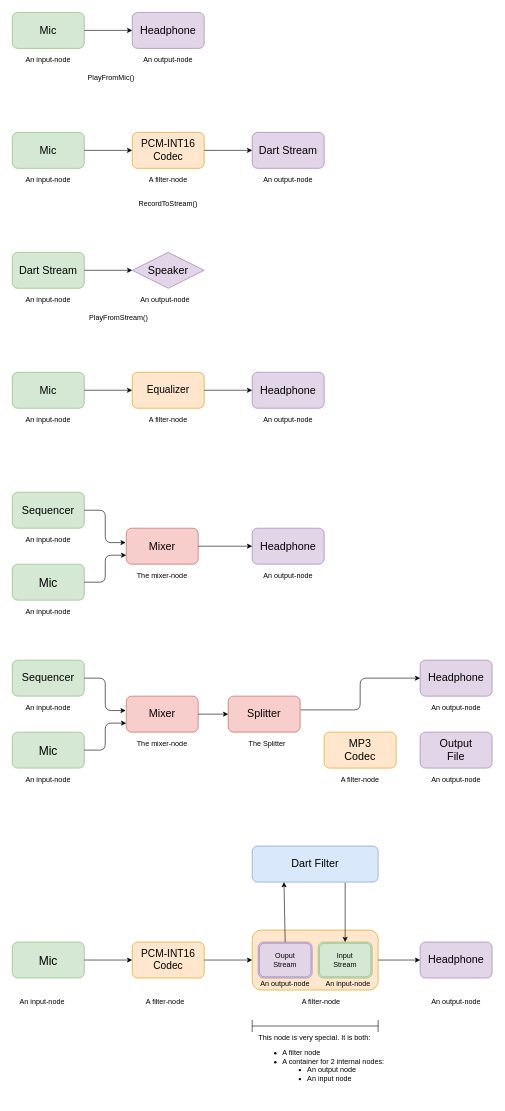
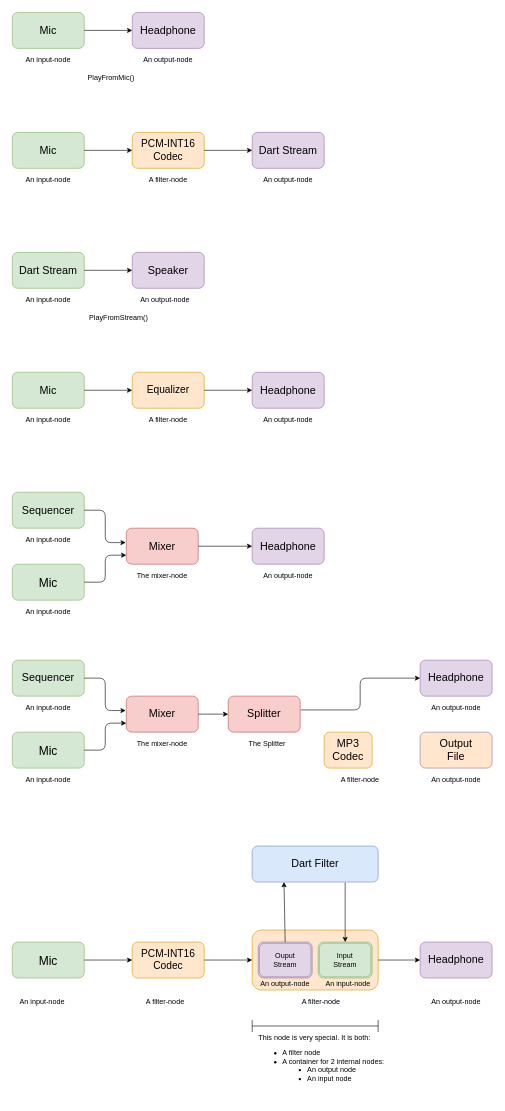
- <mxCell id="10" value="RecordToStream()" style="text;html=1;strokeColor=none;fillColor=none;align=center;verticalAlign=middle;whiteSpace=wrap;rounded=0;" vertex="1" parent="1"><mxGeometry x="230" y="330" width="100" height="20" as="geometry" /></mxCell>
- <mxCell id="18" value="&lt;font style=&quot;font-size: 18px&quot;&gt;Speaker&lt;/font&gt;" style="rhombus;whiteSpace=wrap;html=1;fillColor=#e1d5e7;strokeColor=#9673a6;" vertex="1" parent="1"><mxGeometry x="220" y="420" width="120" height="60" as="geometry" /></mxCell>
+ <mxCell id="18" value="&lt;font style=&quot;font-size: 18px&quot;&gt;Speaker&lt;/font&gt;" style="rounded=1;whiteSpace=wrap;html=1;fillColor=#e1d5e7;strokeColor=#9673a6;" vertex="1" parent="1"><mxGeometry x="220" y="420" width="120" height="60" as="geometry" /></mxCell>
- <mxCell id="54" value="&lt;font style=&quot;font-size: 18px&quot;&gt;MP3&lt;br&gt;Codec&lt;br&gt;&lt;/font&gt;" style="rounded=1;whiteSpace=wrap;html=1;fillColor=#ffe6cc;strokeColor=#d79b00;" vertex="1" parent="1"><mxGeometry x="540" y="1220" width="120" height="60" as="geometry" /></mxCell>
+ <mxCell id="54" value="&lt;font style=&quot;font-size: 18px&quot;&gt;MP3&lt;br&gt;Codec&lt;br&gt;&lt;/font&gt;" style="rounded=1;whiteSpace=wrap;html=1;fillColor=#ffe6cc;strokeColor=#d79b00;" vertex="1" parent="1"><mxGeometry x="540" y="1220" width="80" height="60" as="geometry" /></mxCell>
- <mxCell id="58" value="&lt;font style=&quot;font-size: 18px&quot;&gt;Output&lt;br&gt;File&lt;br&gt;&lt;/font&gt;" style="rounded=1;whiteSpace=wrap;html=1;fillColor=#e1d5e7;strokeColor=#9673a6;" vertex="1" parent="1"><mxGeometry x="700" y="1220" width="120" height="60" as="geometry" /></mxCell>
+ <mxCell id="58" value="&lt;font style=&quot;font-size: 18px&quot;&gt;Output&lt;br&gt;File&lt;br&gt;&lt;/font&gt;" style="rounded=1;whiteSpace=wrap;html=1;fillColor=#ffe6cc;strokeColor=#9673a6;" vertex="1" parent="1"><mxGeometry x="700" y="1220" width="120" height="60" as="geometry" /></mxCell>
